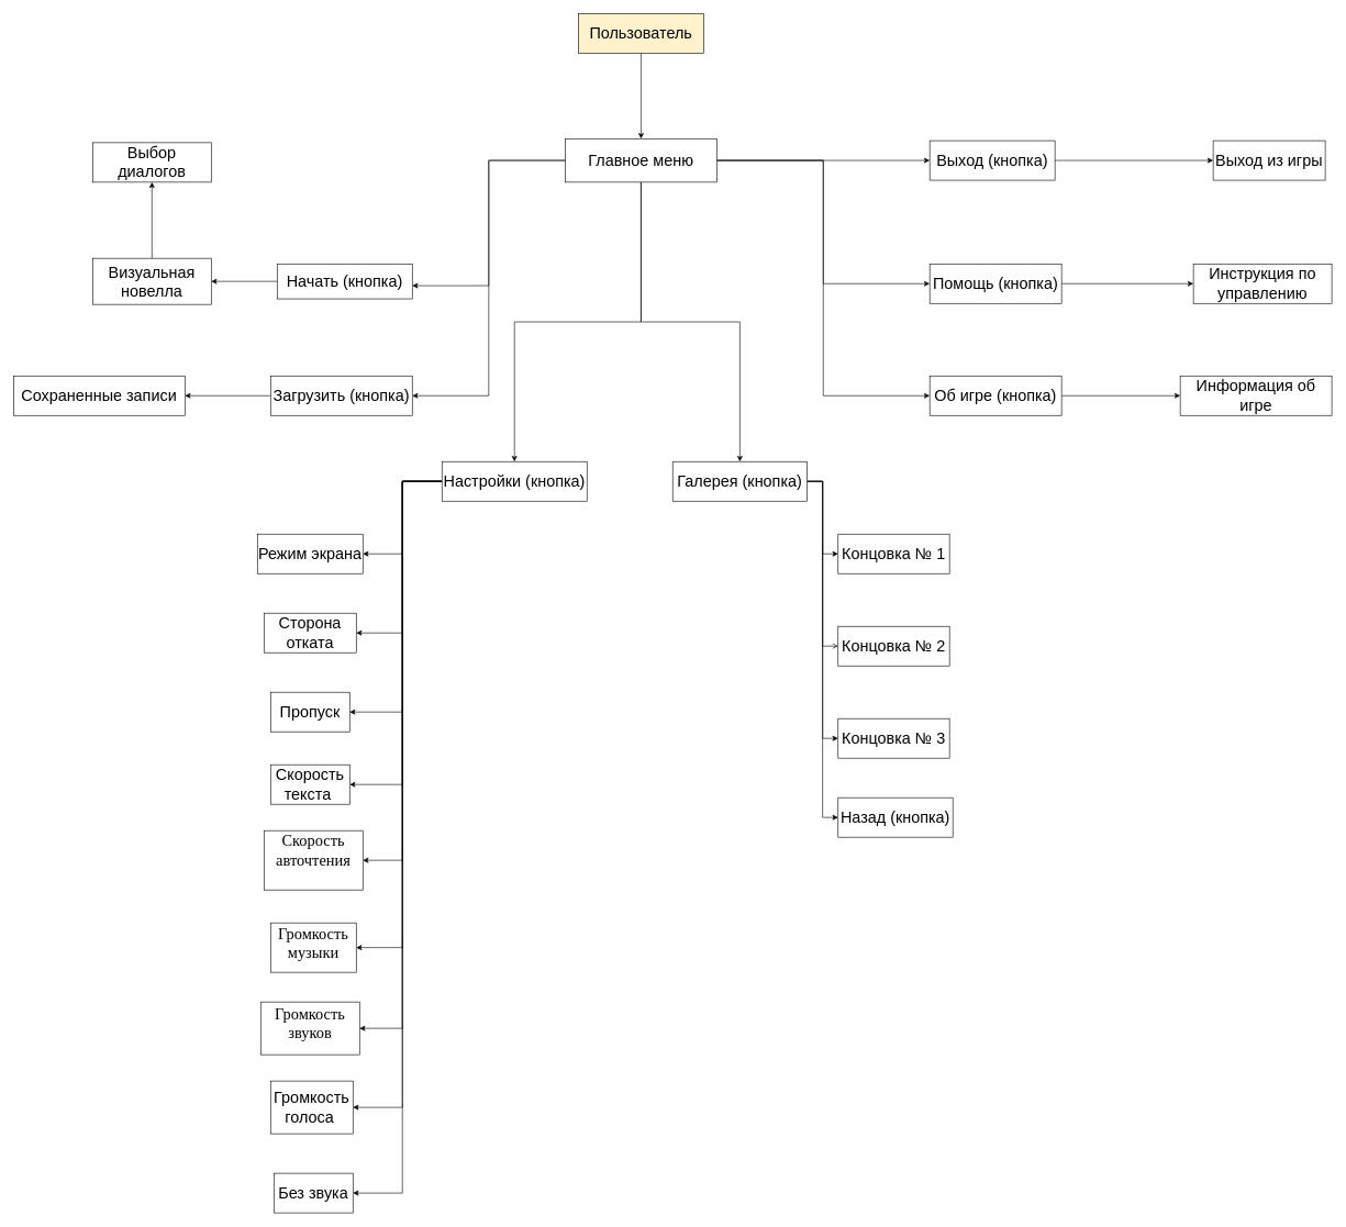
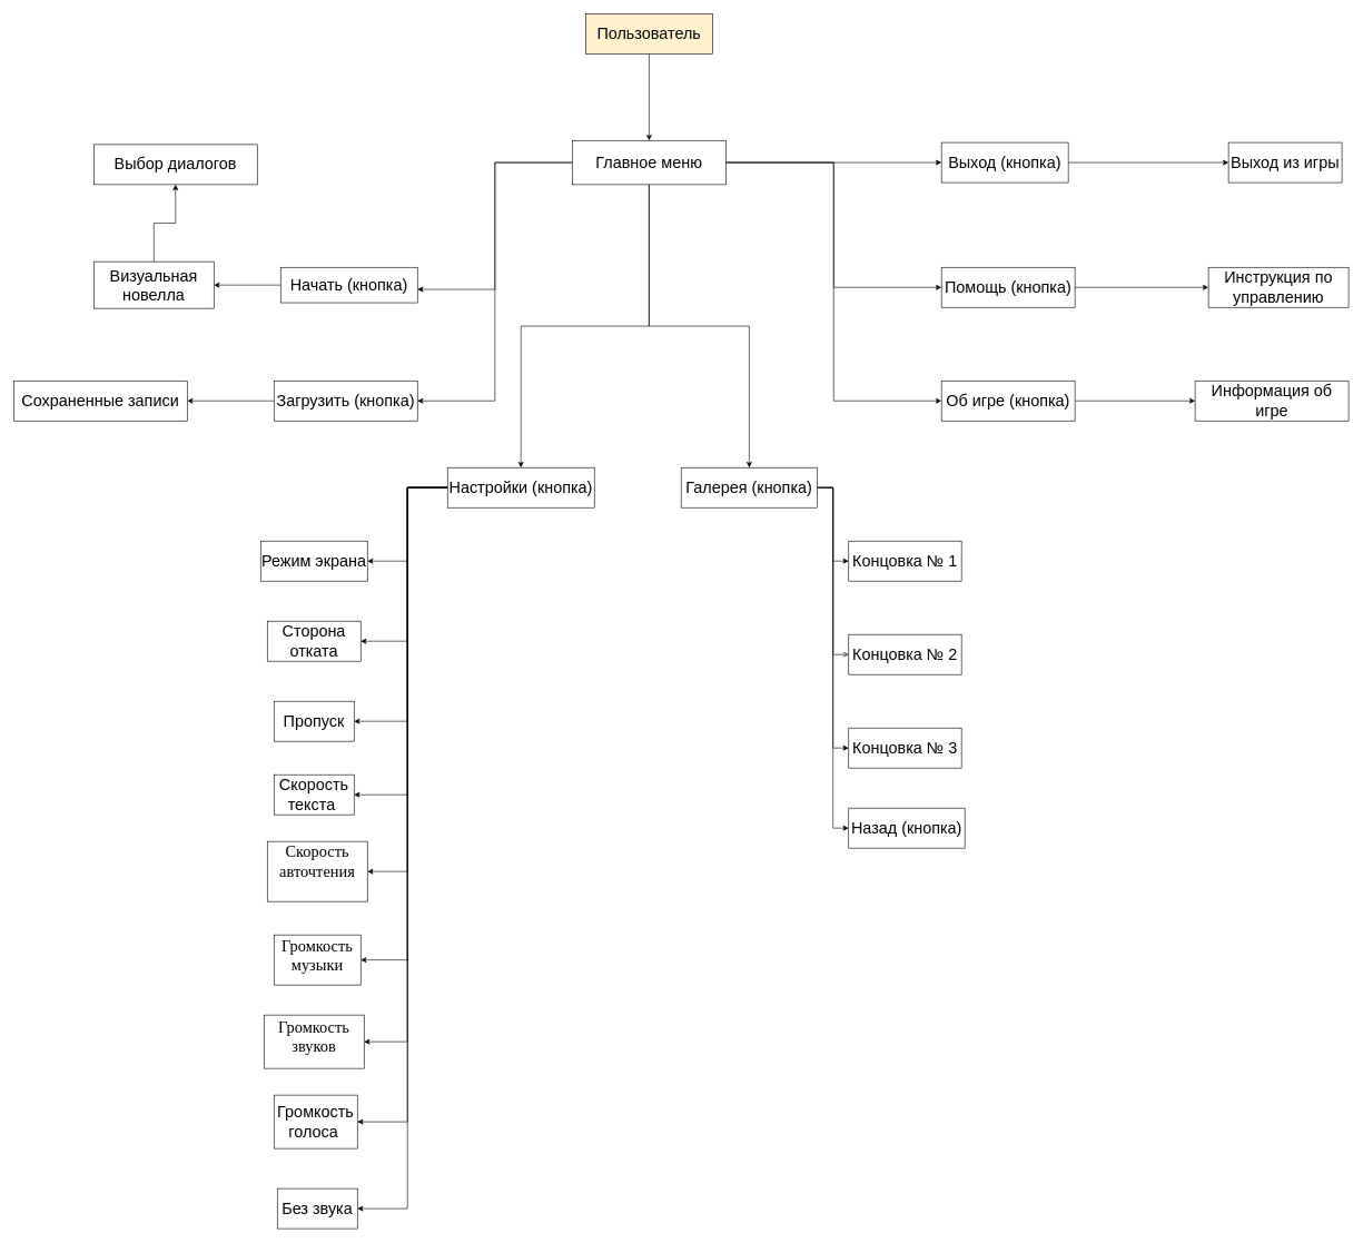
- <mxCell id="39" value="&lt;font style=&quot;font-size: 24px;&quot;&gt;Выбор диалогов&lt;/font&gt;" style="rounded=0;whiteSpace=wrap;html=1;" vertex="1" parent="1"><mxGeometry x="140" y="216" width="180" height="60" as="geometry" /></mxCell>
+ <mxCell id="39" value="&lt;font style=&quot;font-size: 24px;&quot;&gt;Выбор диалогов&lt;/font&gt;" style="rounded=0;whiteSpace=wrap;html=1;" vertex="1" parent="1"><mxGeometry x="140" y="216" width="245" height="60" as="geometry" /></mxCell>
